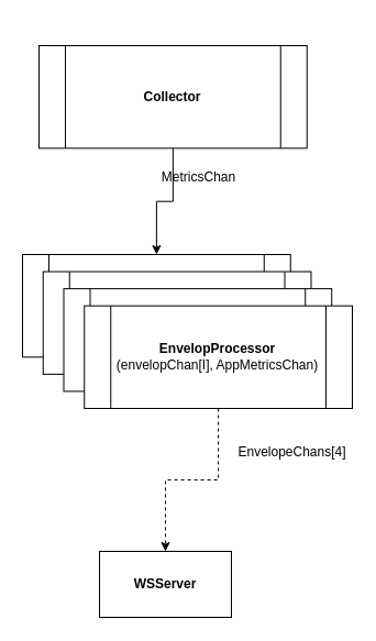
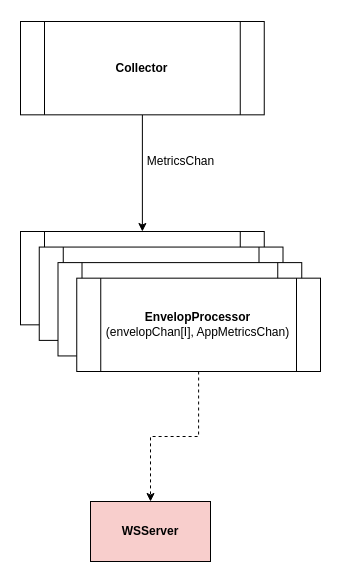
- <mxCell id="11" value="&lt;b&gt;Collector&lt;/b&gt;" style="shape=process;whiteSpace=wrap;html=1;backgroundOutline=1;" vertex="1" parent="1"><mxGeometry x="35" y="40.997" width="243.75" height="93.333" as="geometry" /></mxCell>
+ <mxCell id="11" value="&lt;b&gt;Collector&lt;/b&gt;" style="shape=process;whiteSpace=wrap;html=1;backgroundOutline=1;" vertex="1" parent="1"><mxGeometry x="20" y="20.997" width="243.75" height="93.333" as="geometry" /></mxCell>
- <mxCell id="9" value="EnvelopeChans[4]" style="text;html=1;align=center;verticalAlign=middle;resizable=0;points=[];autosize=1;strokeColor=none;fillColor=none;" vertex="1" parent="1"><mxGeometry x="210" y="401" width="110" height="20" as="geometry" /></mxCell>
- <mxCell id="7" value="&lt;b&gt;WSServer&lt;/b&gt;" style="rounded=0;whiteSpace=wrap;html=1;" vertex="1" parent="1"><mxGeometry x="90" y="501" width="120" height="60" as="geometry" /></mxCell>
+ <mxCell id="7" value="&lt;b&gt;WSServer&lt;/b&gt;" style="rounded=0;whiteSpace=wrap;html=1;fillColor=#f8cecc;" vertex="1" parent="1"><mxGeometry x="90" y="501" width="120" height="60" as="geometry" /></mxCell>
